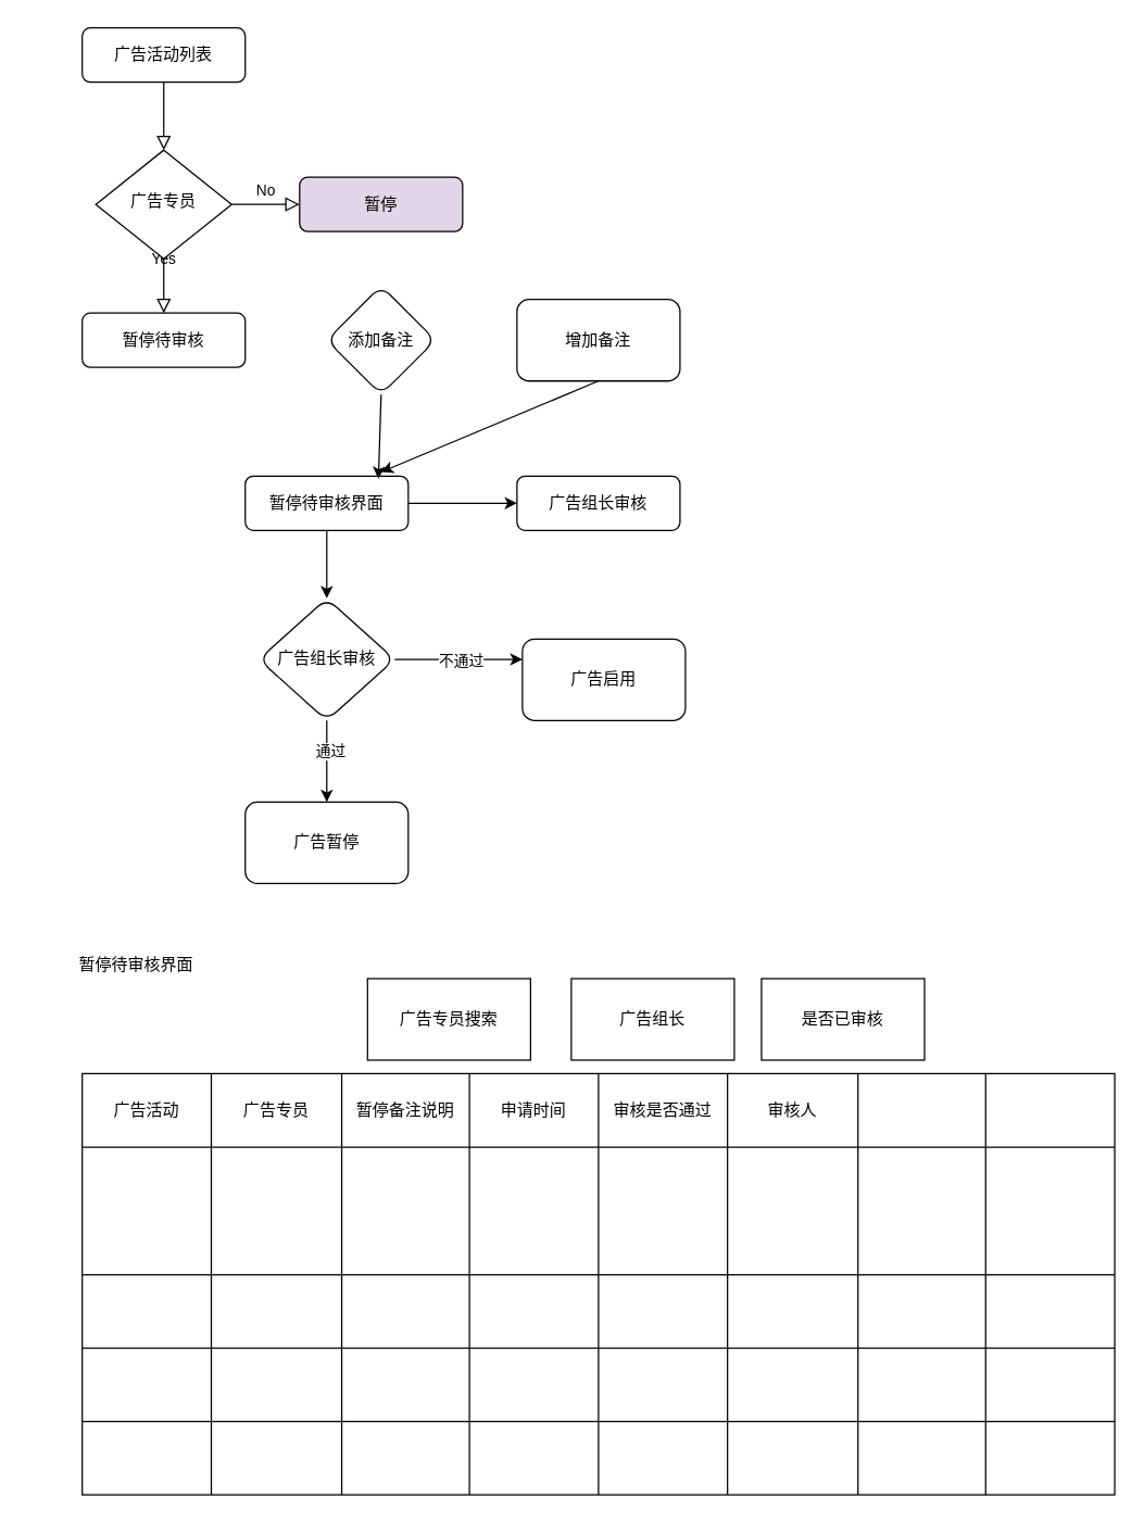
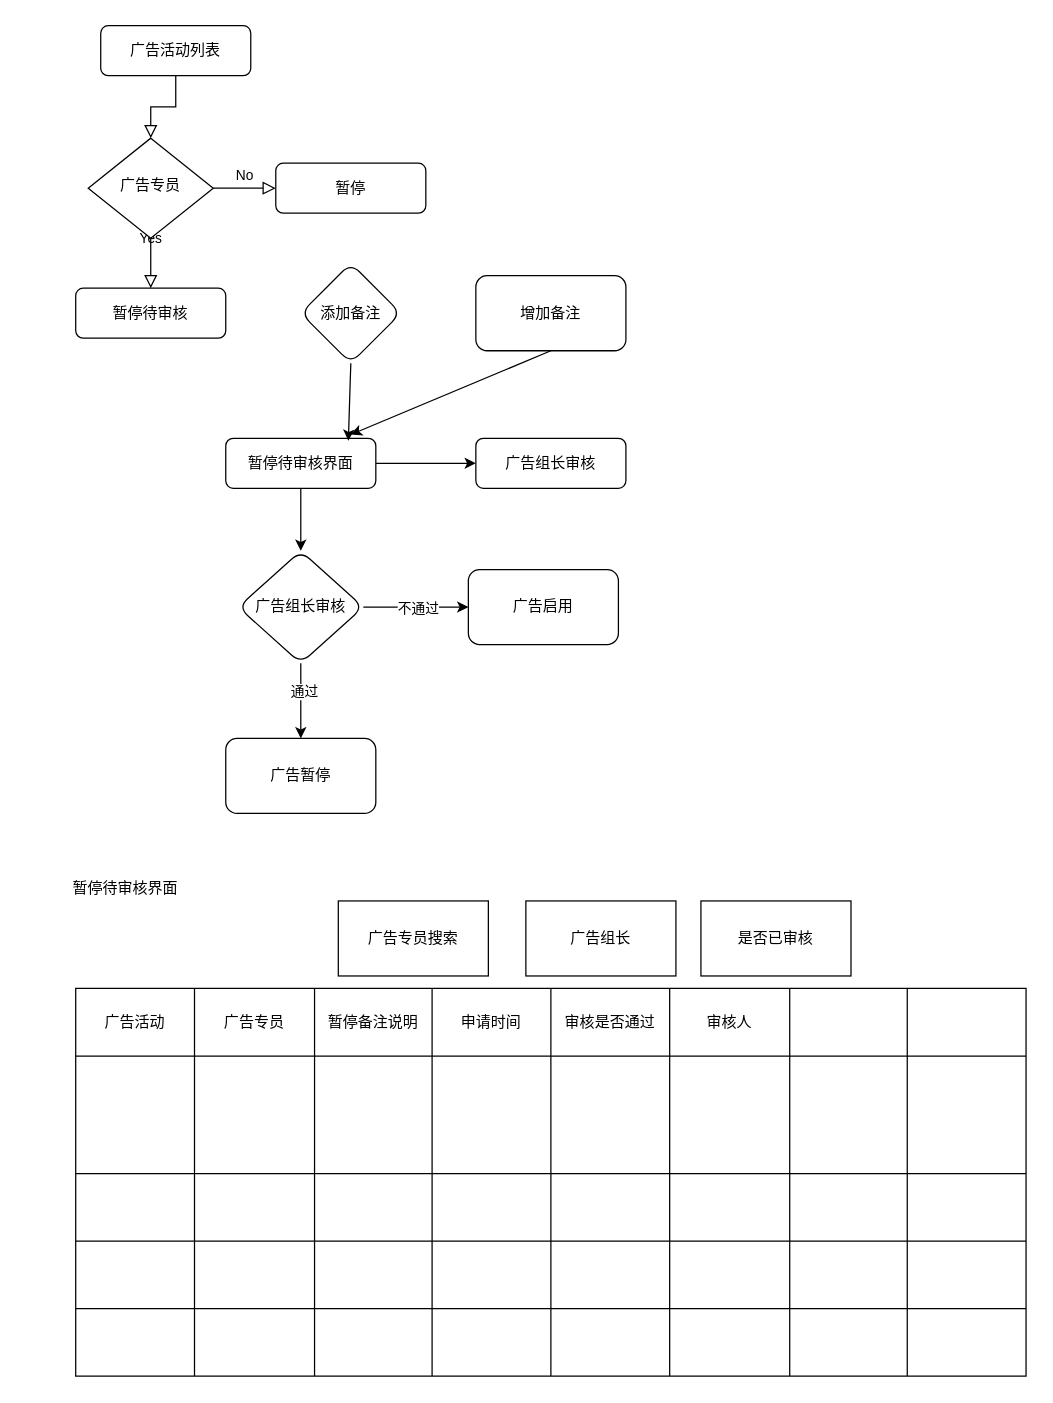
- <mxCell id="3" value="广告活动列表" style="rounded=1;whiteSpace=wrap;html=1;fontSize=12;glass=0;strokeWidth=1;shadow=0;" parent="1" vertex="1"><mxGeometry x="60" y="20" width="120" height="40" as="geometry" /></mxCell>
+ <mxCell id="3" value="广告活动列表" style="rounded=1;whiteSpace=wrap;html=1;fontSize=12;glass=0;strokeWidth=1;shadow=0;" parent="1" vertex="1"><mxGeometry x="80" y="20" width="120" height="40" as="geometry" /></mxCell>
- <mxCell id="7" value="暂停" style="rounded=1;whiteSpace=wrap;html=1;fontSize=12;glass=0;strokeWidth=1;shadow=0;fillColor=#e1d5e7;" parent="1" vertex="1"><mxGeometry x="220" y="130" width="120" height="40" as="geometry" /></mxCell>
+ <mxCell id="7" value="暂停" style="rounded=1;whiteSpace=wrap;html=1;fontSize=12;glass=0;strokeWidth=1;shadow=0;" parent="1" vertex="1"><mxGeometry x="220" y="130" width="120" height="40" as="geometry" /></mxCell>
- <mxCell id="16" value="广告启用" style="whiteSpace=wrap;html=1;rounded=1;shadow=0;strokeWidth=1;glass=0;" vertex="1" parent="1"><mxGeometry x="384" y="470" width="120" height="60" as="geometry" /></mxCell>
+ <mxCell id="16" value="广告启用" style="whiteSpace=wrap;html=1;rounded=1;shadow=0;strokeWidth=1;glass=0;" vertex="1" parent="1"><mxGeometry x="374" y="455" width="120" height="60" as="geometry" /></mxCell>
